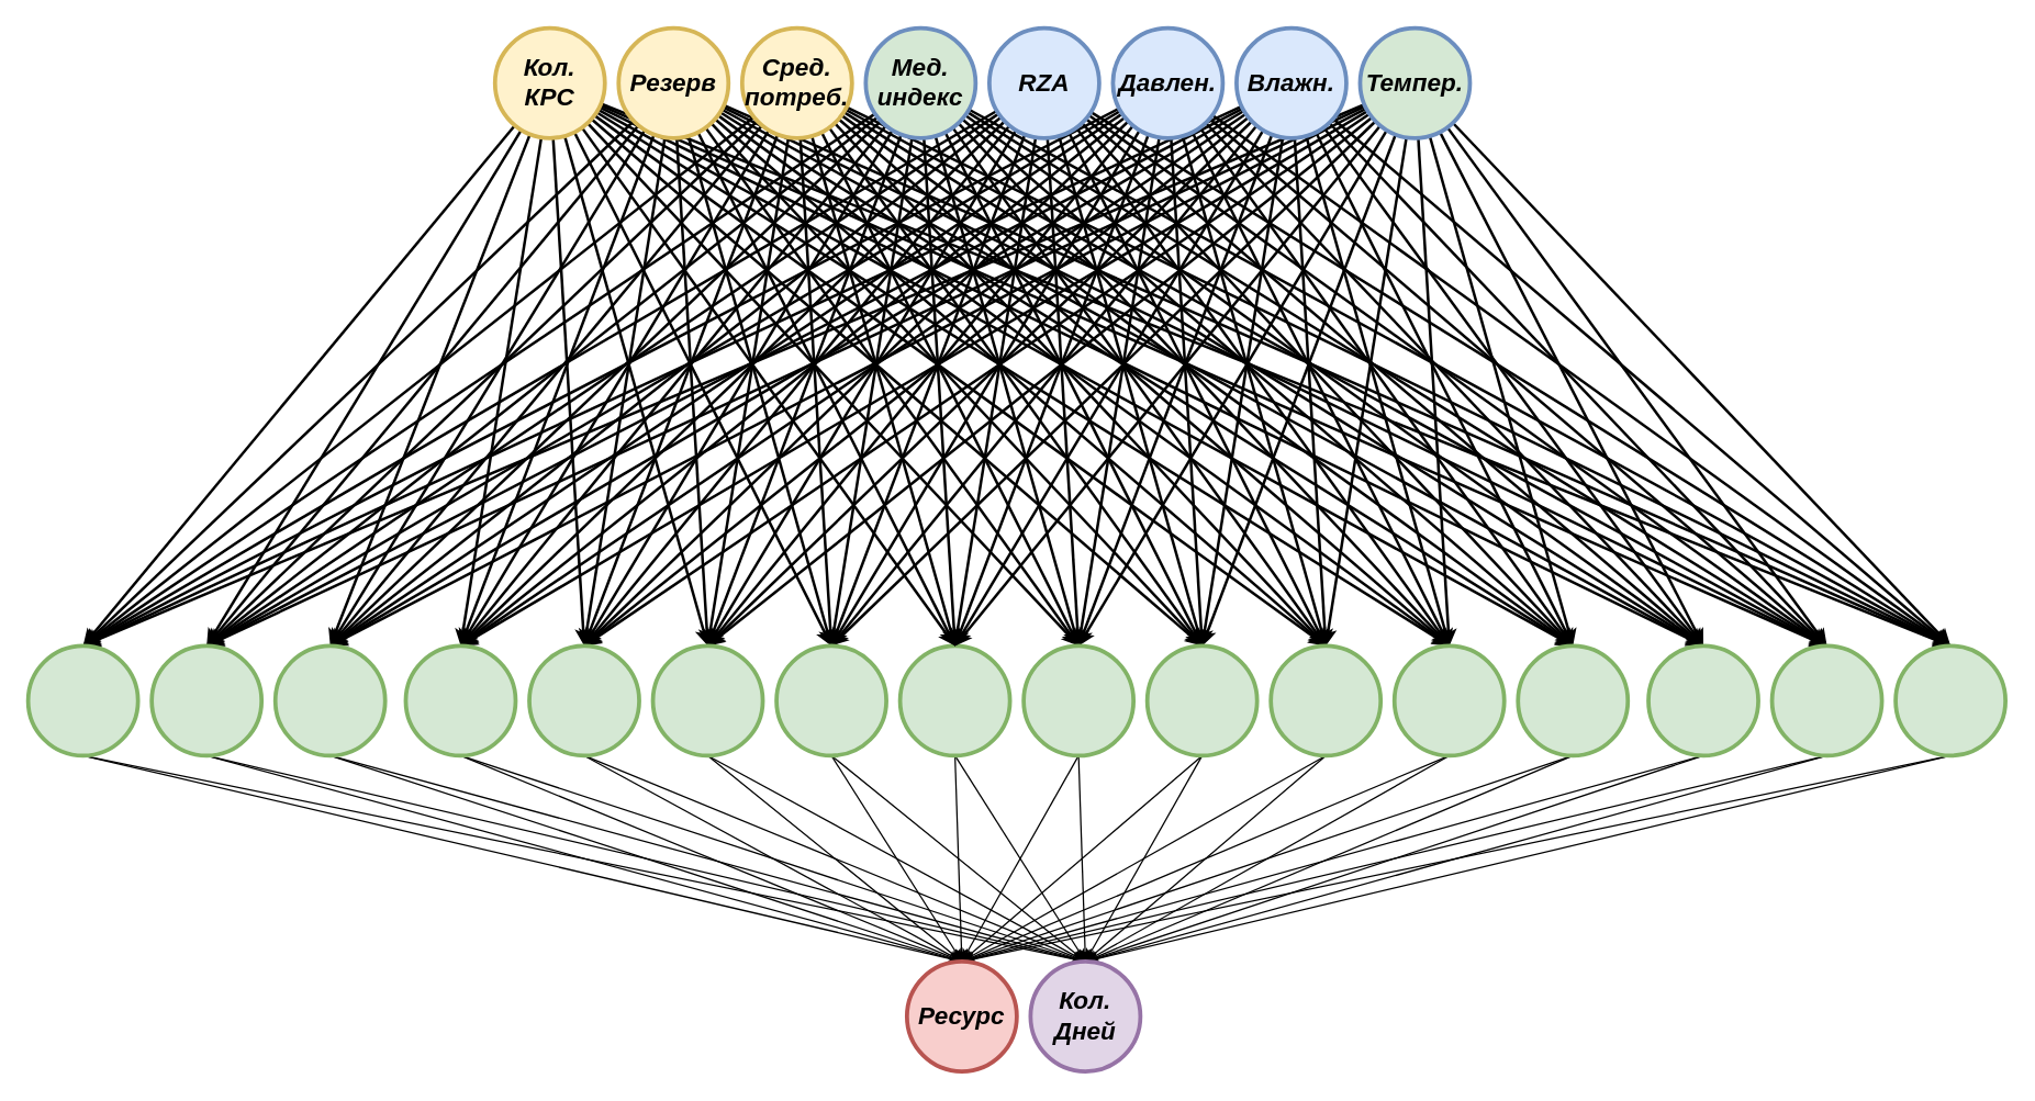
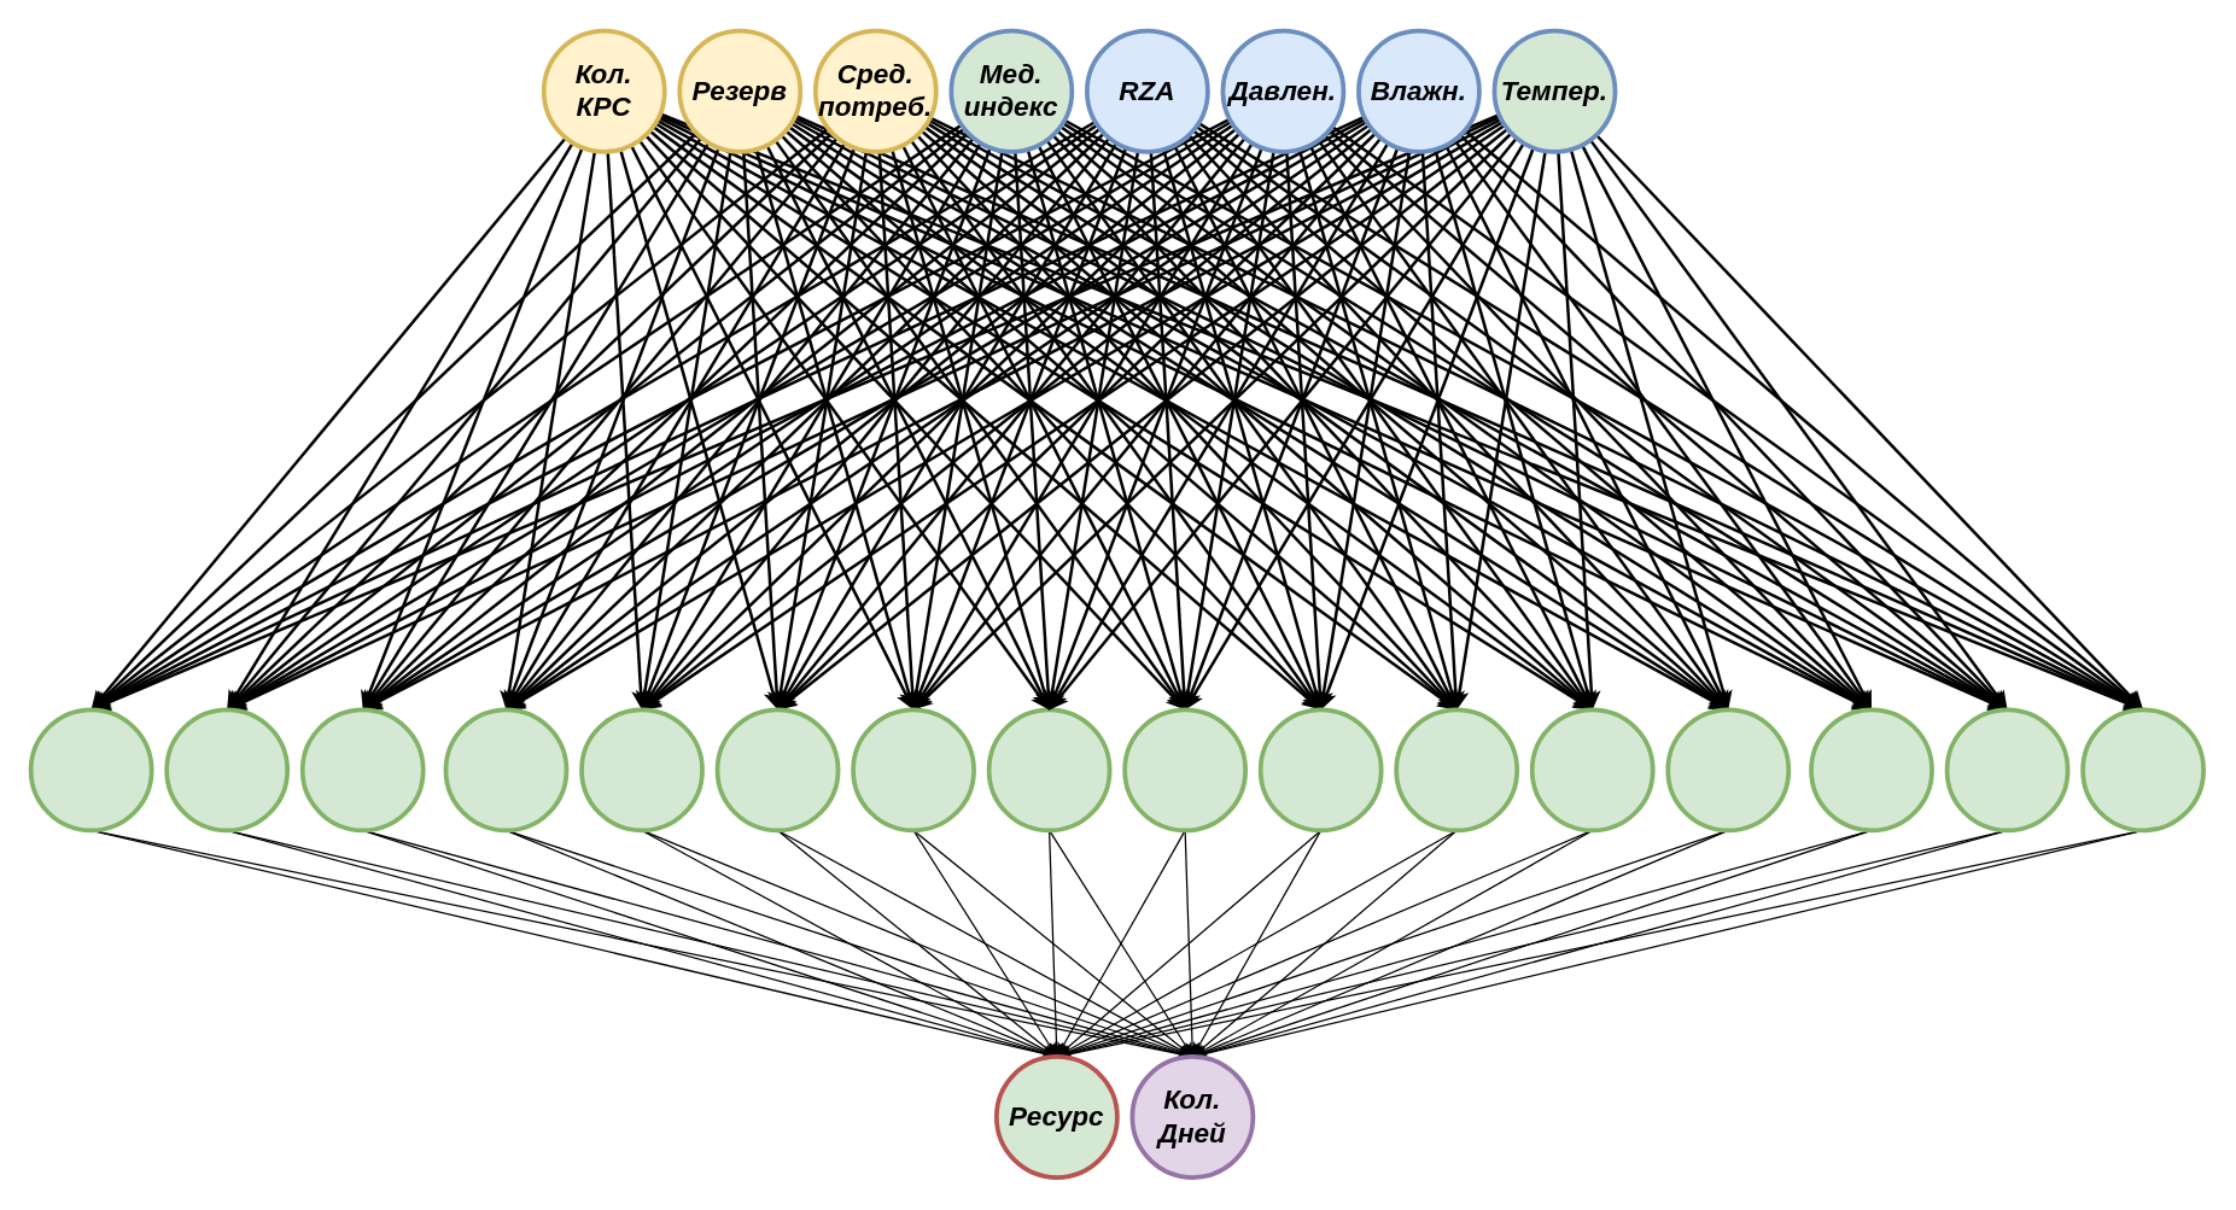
- <mxCell id="178" value="&lt;font style=&quot;font-size: 18px&quot;&gt;Ресурс&lt;/font&gt;" style="ellipse;whiteSpace=wrap;html=1;aspect=fixed;fontStyle=3;fillColor=#f8cecc;strokeColor=#b85450;horizontal=0;strokeWidth=3;rotation=90;" vertex="1" parent="1"><mxGeometry x="660" y="700" width="80" height="80" as="geometry" /></mxCell>
+ <mxCell id="178" value="&lt;font style=&quot;font-size: 18px&quot;&gt;Ресурс&lt;/font&gt;" style="ellipse;whiteSpace=wrap;html=1;aspect=fixed;fontStyle=3;fillColor=#d5e8d4;strokeColor=#b85450;horizontal=0;strokeWidth=3;rotation=90;" vertex="1" parent="1"><mxGeometry x="660" y="700" width="80" height="80" as="geometry" /></mxCell>
